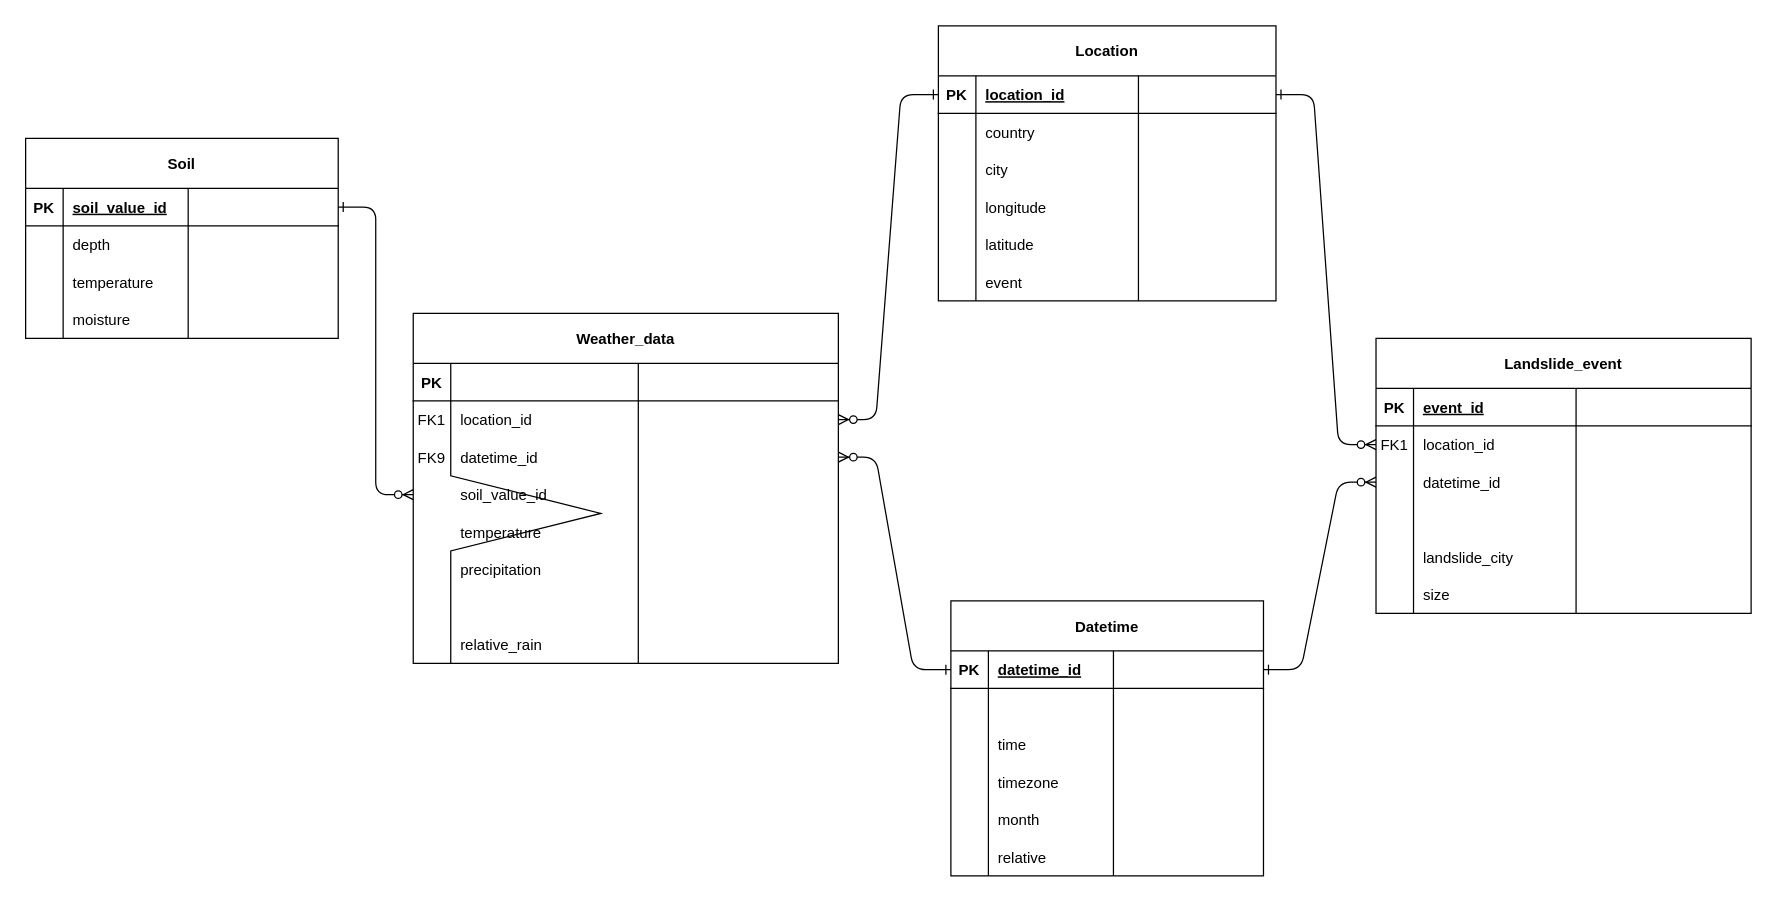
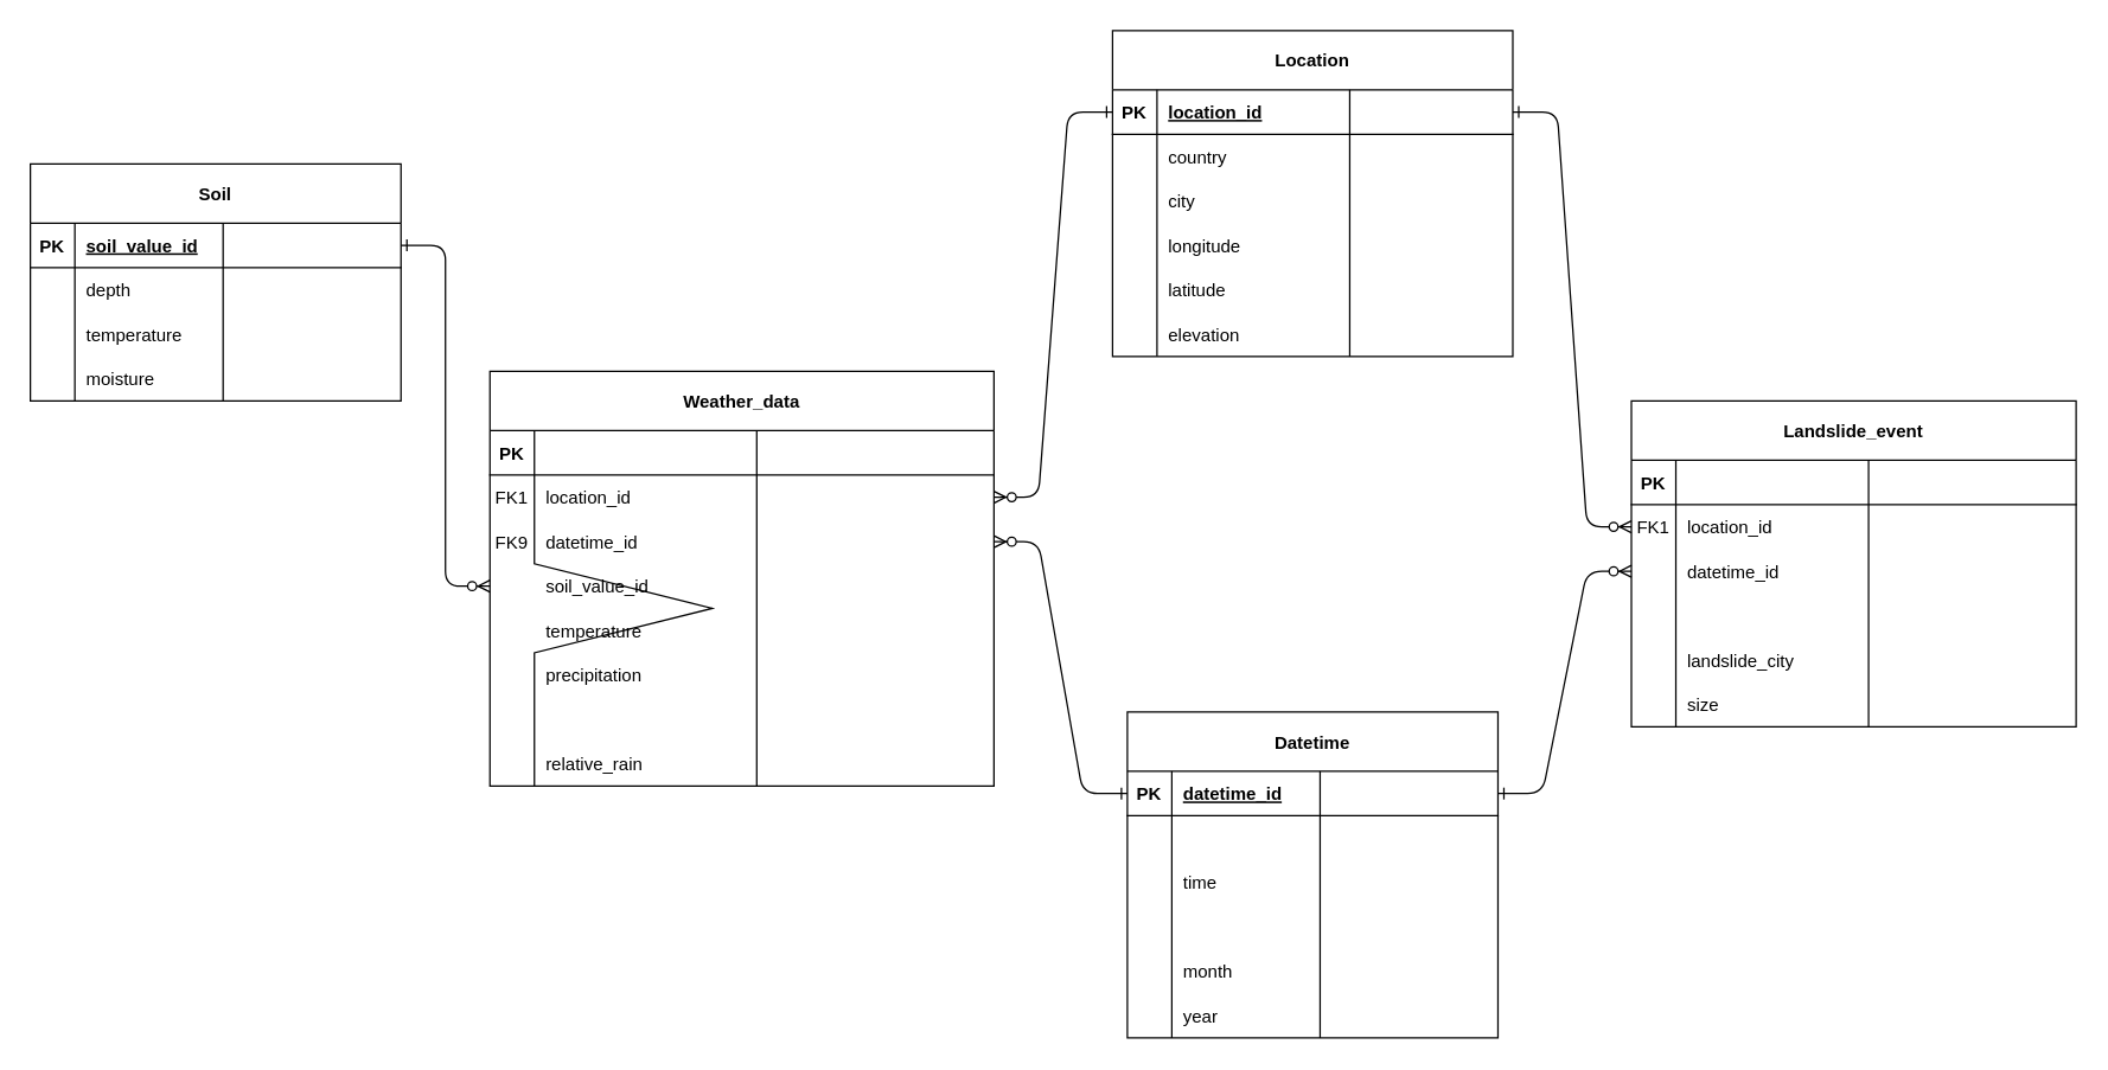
- <mxCell id="104" value="event" style="shape=partialRectangle;overflow=hidden;connectable=0;fillColor=none;top=0;left=0;bottom=0;right=0;align=left;spacingLeft=6;" vertex="1" parent="102"><mxGeometry x="30" width="130" height="30" as="geometry"><mxRectangle width="130" height="30" as="alternateBounds" /></mxGeometry></mxCell>
+ <mxCell id="104" value="elevation" style="shape=partialRectangle;overflow=hidden;connectable=0;fillColor=none;top=0;left=0;bottom=0;right=0;align=left;spacingLeft=6;" vertex="1" parent="102"><mxGeometry x="30" width="130" height="30" as="geometry"><mxRectangle width="130" height="30" as="alternateBounds" /></mxGeometry></mxCell>
- <mxCell id="60" value="event_id" style="shape=partialRectangle;overflow=hidden;connectable=0;fillColor=none;top=0;left=0;bottom=0;right=0;align=left;spacingLeft=6;fontStyle=5;" parent="58" vertex="1"><mxGeometry x="30" width="130" height="30" as="geometry"><mxRectangle width="130" height="30" as="alternateBounds" /></mxGeometry></mxCell>
- <mxCell id="47" value="timezone" style="shape=partialRectangle;overflow=hidden;connectable=0;fillColor=none;top=0;left=0;bottom=0;right=0;align=left;spacingLeft=6;" vertex="1" parent="45"><mxGeometry x="30" width="100" height="30" as="geometry"><mxRectangle width="100" height="30" as="alternateBounds" /></mxGeometry></mxCell>
- <mxCell id="55" value="relative" style="shape=partialRectangle;overflow=hidden;connectable=0;fillColor=none;top=0;left=0;bottom=0;right=0;align=left;spacingLeft=6;" vertex="1" parent="53"><mxGeometry x="30" width="100" height="30" as="geometry"><mxRectangle width="100" height="30" as="alternateBounds" /></mxGeometry></mxCell>
+ <mxCell id="55" value="year" style="shape=partialRectangle;overflow=hidden;connectable=0;fillColor=none;top=0;left=0;bottom=0;right=0;align=left;spacingLeft=6;" vertex="1" parent="53"><mxGeometry x="30" width="100" height="30" as="geometry"><mxRectangle width="100" height="30" as="alternateBounds" /></mxGeometry></mxCell>
